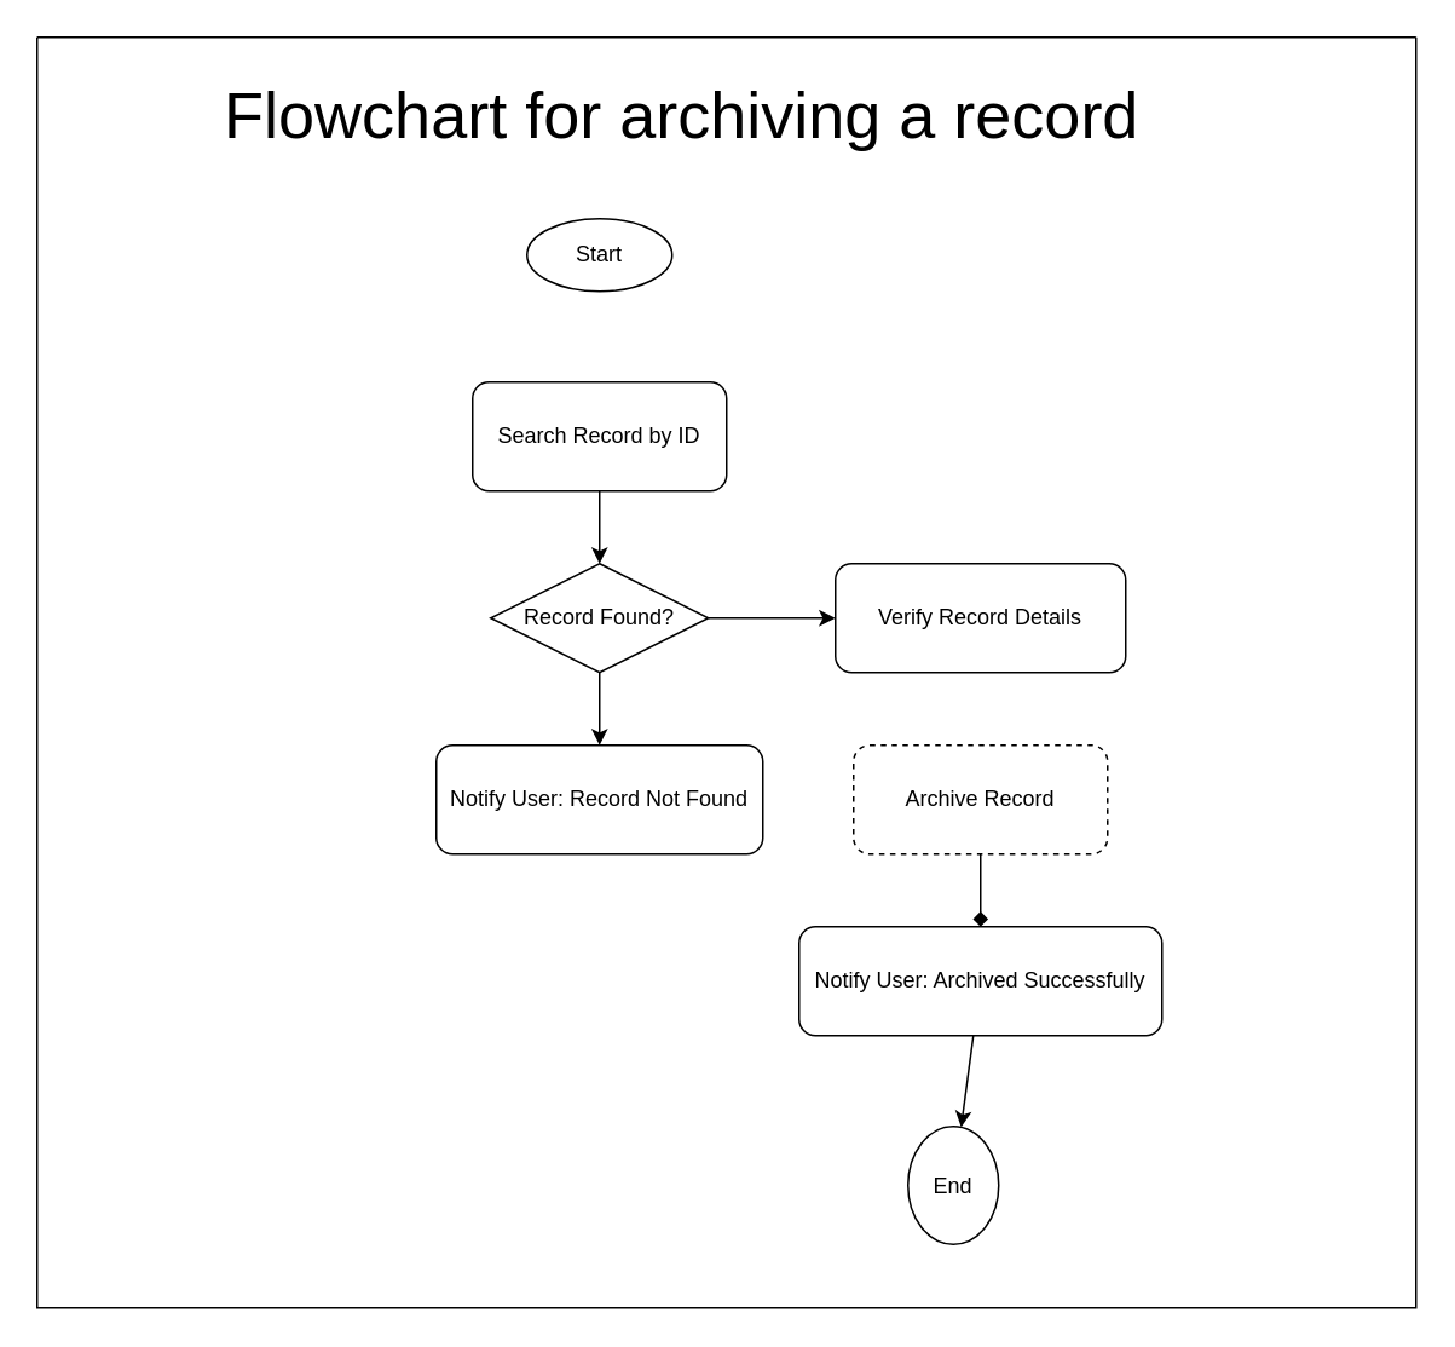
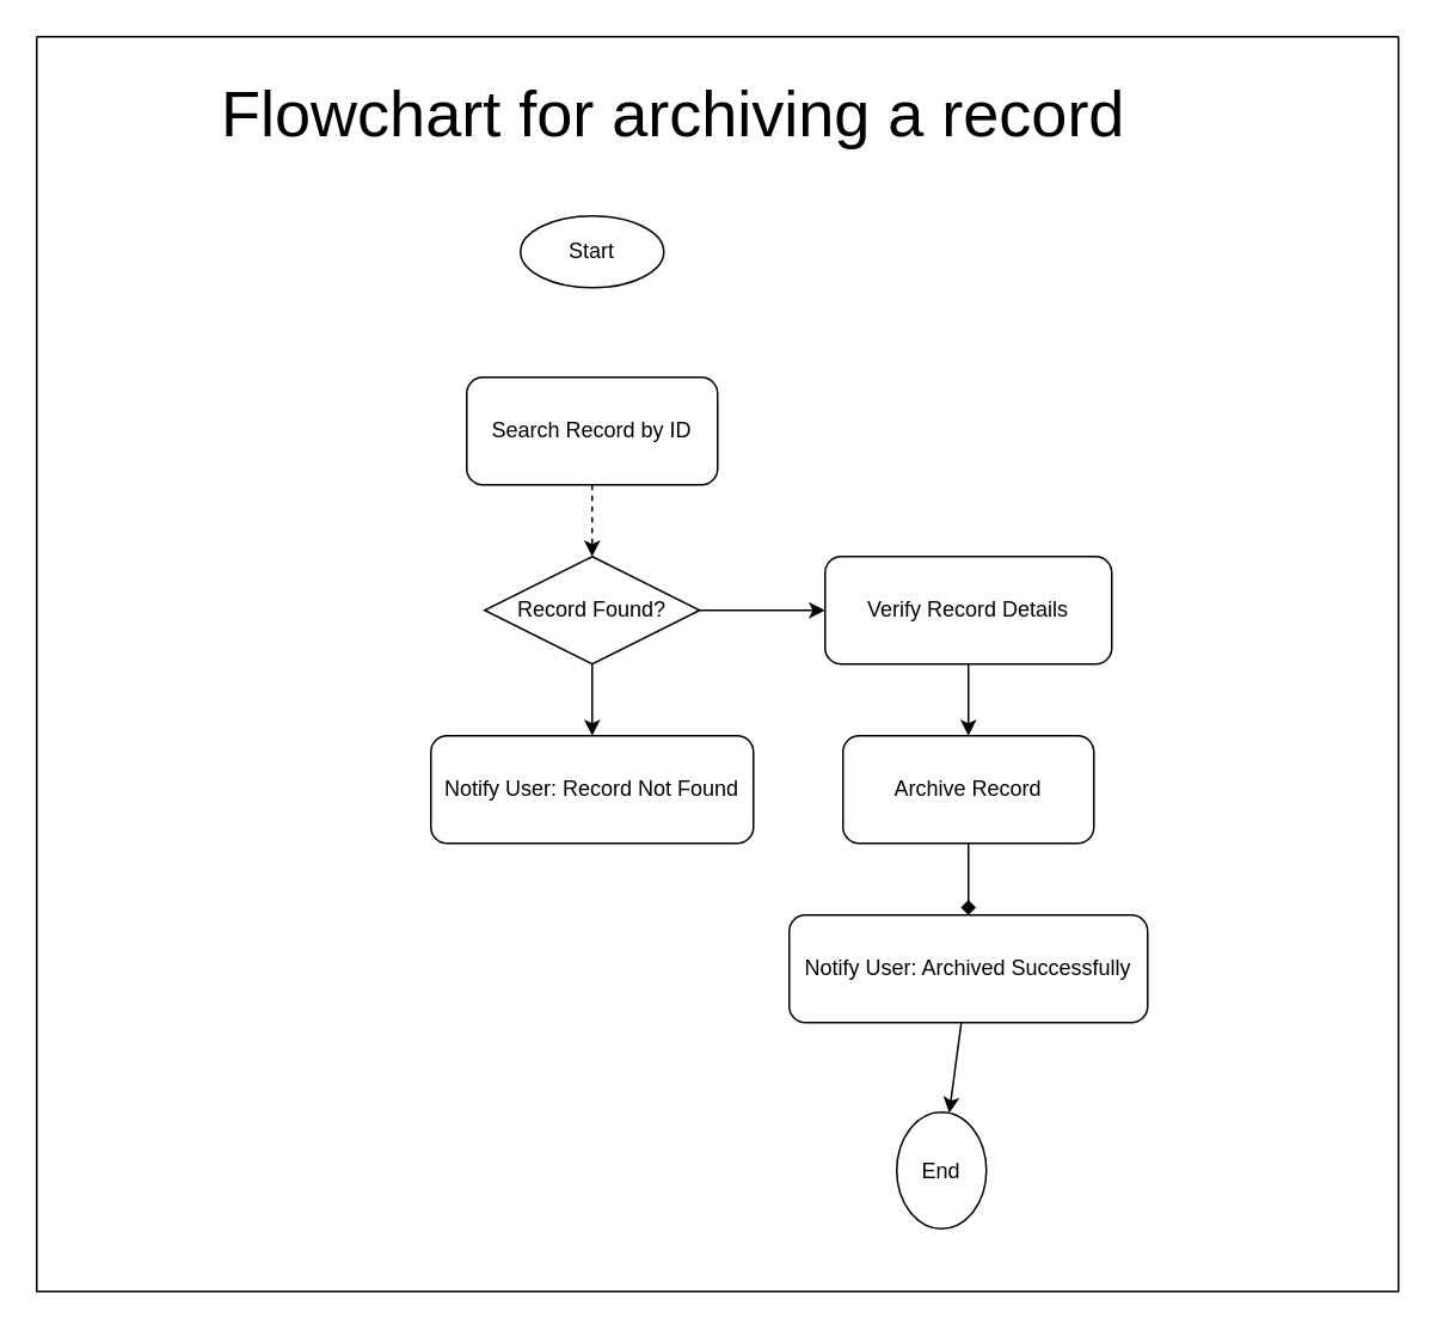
- <mxCell id="10" parent="1" source="3" target="4" edge="1"><mxGeometry relative="1" as="geometry" /></mxCell>
+ <mxCell id="10" parent="1" source="3" target="4" edge="1" style="dashed=1;"><mxGeometry relative="1" as="geometry" /></mxCell>
+ <mxCell id="12" parent="1" source="5" target="6" edge="1"><mxGeometry relative="1" as="geometry" /></mxCell>
- <mxCell id="6" value="Archive Record" style="rounded=1;whiteSpace=wrap;html=1;dashed=1;" parent="1" vertex="1"><mxGeometry x="470" y="410" width="140" height="60" as="geometry" /></mxCell>
+ <mxCell id="6" value="Archive Record" style="rounded=1;whiteSpace=wrap;html=1;" parent="1" vertex="1"><mxGeometry x="470" y="410" width="140" height="60" as="geometry" /></mxCell>
